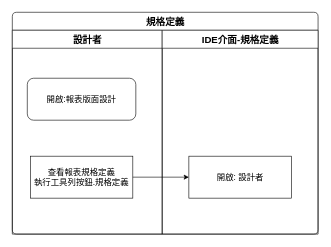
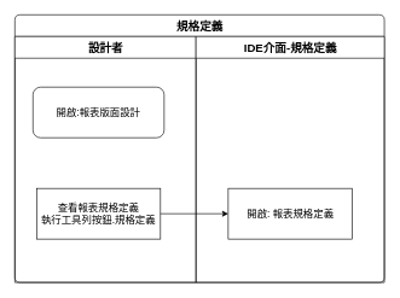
- <mxCell id="4" value="開啟:報表版面設計" style="rounded=1;whiteSpace=wrap;html=1;strokeWidth=1;fontSize=14;" parent="3" vertex="1"><mxGeometry x="25" y="80" width="181" height="70" as="geometry" /></mxCell>
+ <mxCell id="4" value="開啟:報表版面設計" style="rounded=1;whiteSpace=wrap;html=1;strokeWidth=1;fontSize=14;" parent="3" vertex="1"><mxGeometry x="25" y="70" width="181" height="70" as="geometry" /></mxCell>
- <mxCell id="7" value="開啟: 設計者" style="rounded=0;whiteSpace=wrap;html=1;strokeWidth=1;fontSize=14;" parent="6" vertex="1"><mxGeometry x="44.5" y="210" width="171" height="70" as="geometry" /></mxCell>
+ <mxCell id="7" value="開啟: 報表規格定義" style="rounded=0;whiteSpace=wrap;html=1;strokeWidth=1;fontSize=14;" parent="6" vertex="1"><mxGeometry x="44.5" y="210" width="171" height="70" as="geometry" /></mxCell>
